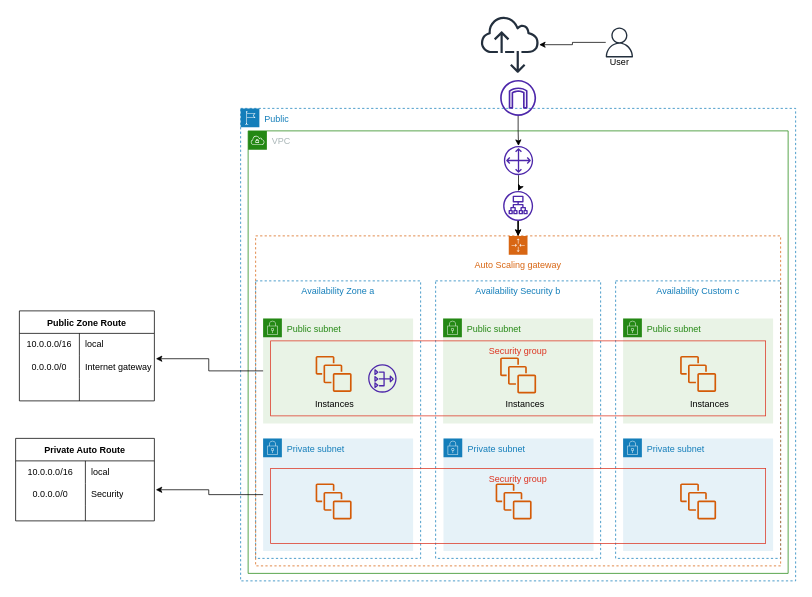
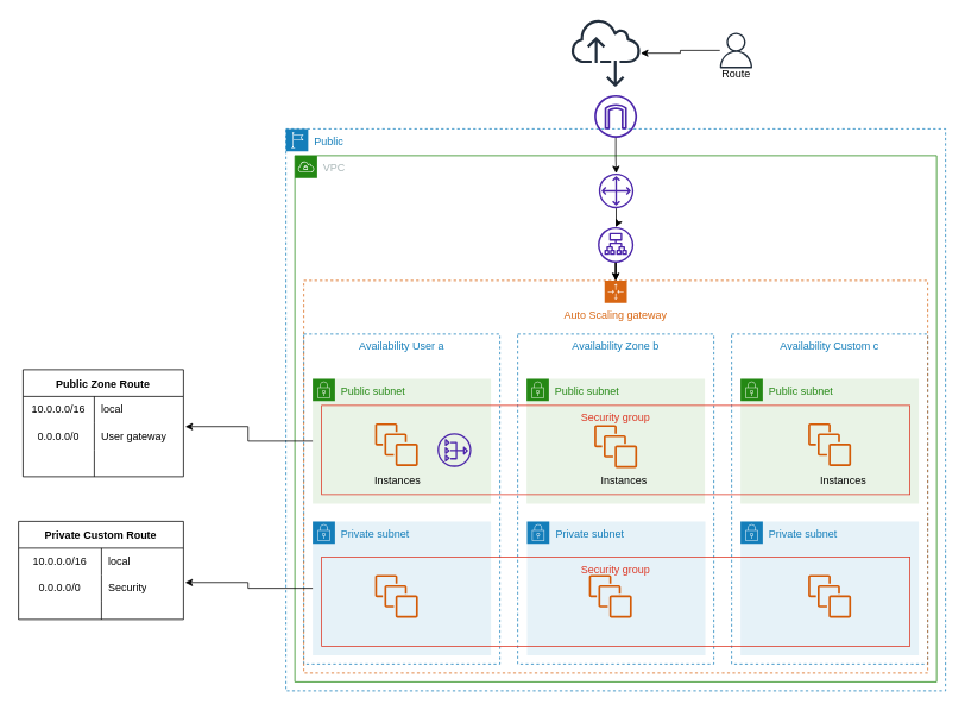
- <mxCell id="28" value="User" style="text;html=1;align=center;verticalAlign=middle;resizable=0;points=[];autosize=1;strokeColor=none;fillColor=none;" parent="1" vertex="1"><mxGeometry x="800" y="68" width="50" height="30" as="geometry" /></mxCell>
+ <mxCell id="28" value="Route" style="text;html=1;align=center;verticalAlign=middle;resizable=0;points=[];autosize=1;strokeColor=none;fillColor=none;" parent="1" vertex="1"><mxGeometry x="800" y="68" width="50" height="30" as="geometry" /></mxCell>
- <mxCell id="4" value="Availability Zone a" style="fillColor=none;strokeColor=#147EBA;dashed=1;verticalAlign=top;fontStyle=0;fontColor=#147EBA;" parent="3" vertex="1"><mxGeometry x="10" y="200" width="220" height="370" as="geometry" /></mxCell>
+ <mxCell id="4" value="Availability User a" style="fillColor=none;strokeColor=#147EBA;dashed=1;verticalAlign=top;fontStyle=0;fontColor=#147EBA;" parent="3" vertex="1"><mxGeometry x="10" y="200" width="220" height="370" as="geometry" /></mxCell>
- <mxCell id="6" value="Availability Security b" style="fillColor=none;strokeColor=#147EBA;dashed=1;verticalAlign=top;fontStyle=0;fontColor=#147EBA;" parent="3" vertex="1"><mxGeometry x="250" y="200" width="220" height="370" as="geometry" /></mxCell>
+ <mxCell id="6" value="Availability Zone b" style="fillColor=none;strokeColor=#147EBA;dashed=1;verticalAlign=top;fontStyle=0;fontColor=#147EBA;" parent="3" vertex="1"><mxGeometry x="250" y="200" width="220" height="370" as="geometry" /></mxCell>
- <mxCell id="43" value="Internet gateway" style="shape=partialRectangle;html=1;whiteSpace=wrap;connectable=0;fillColor=none;top=0;left=0;bottom=0;right=0;align=left;spacingLeft=6;overflow=hidden;" parent="41" vertex="1"><mxGeometry x="80" width="100" height="30" as="geometry"><mxRectangle width="100" height="30" as="alternateBounds" /></mxGeometry></mxCell>
+ <mxCell id="43" value="User gateway" style="shape=partialRectangle;html=1;whiteSpace=wrap;connectable=0;fillColor=none;top=0;left=0;bottom=0;right=0;align=left;spacingLeft=6;overflow=hidden;" parent="41" vertex="1"><mxGeometry x="80" width="100" height="30" as="geometry"><mxRectangle width="100" height="30" as="alternateBounds" /></mxGeometry></mxCell>
- <mxCell id="49" value="Private Auto Route" style="shape=table;startSize=30;container=1;collapsible=0;childLayout=tableLayout;fixedRows=1;rowLines=0;fontStyle=1;" parent="1" vertex="1"><mxGeometry x="20" y="584" width="185" height="110" as="geometry" /></mxCell>
+ <mxCell id="49" value="Private Custom Route" style="shape=table;startSize=30;container=1;collapsible=0;childLayout=tableLayout;fixedRows=1;rowLines=0;fontStyle=1;" parent="1" vertex="1"><mxGeometry x="20" y="584" width="185" height="110" as="geometry" /></mxCell>
